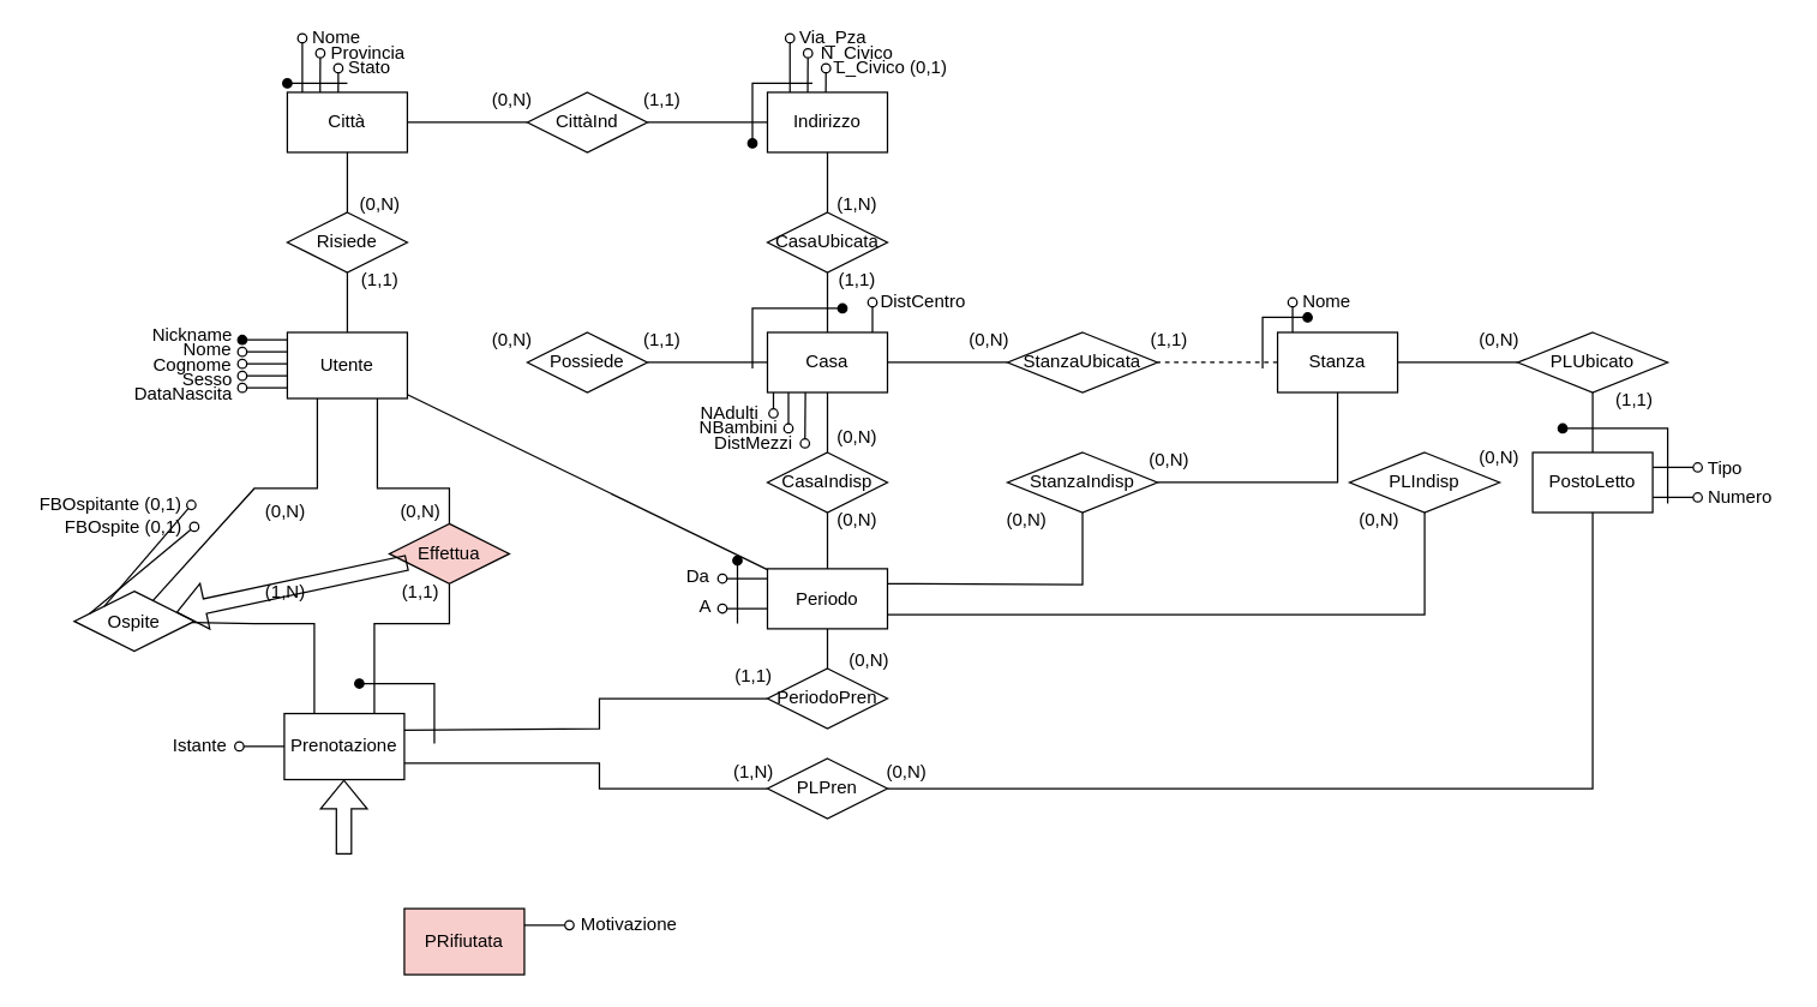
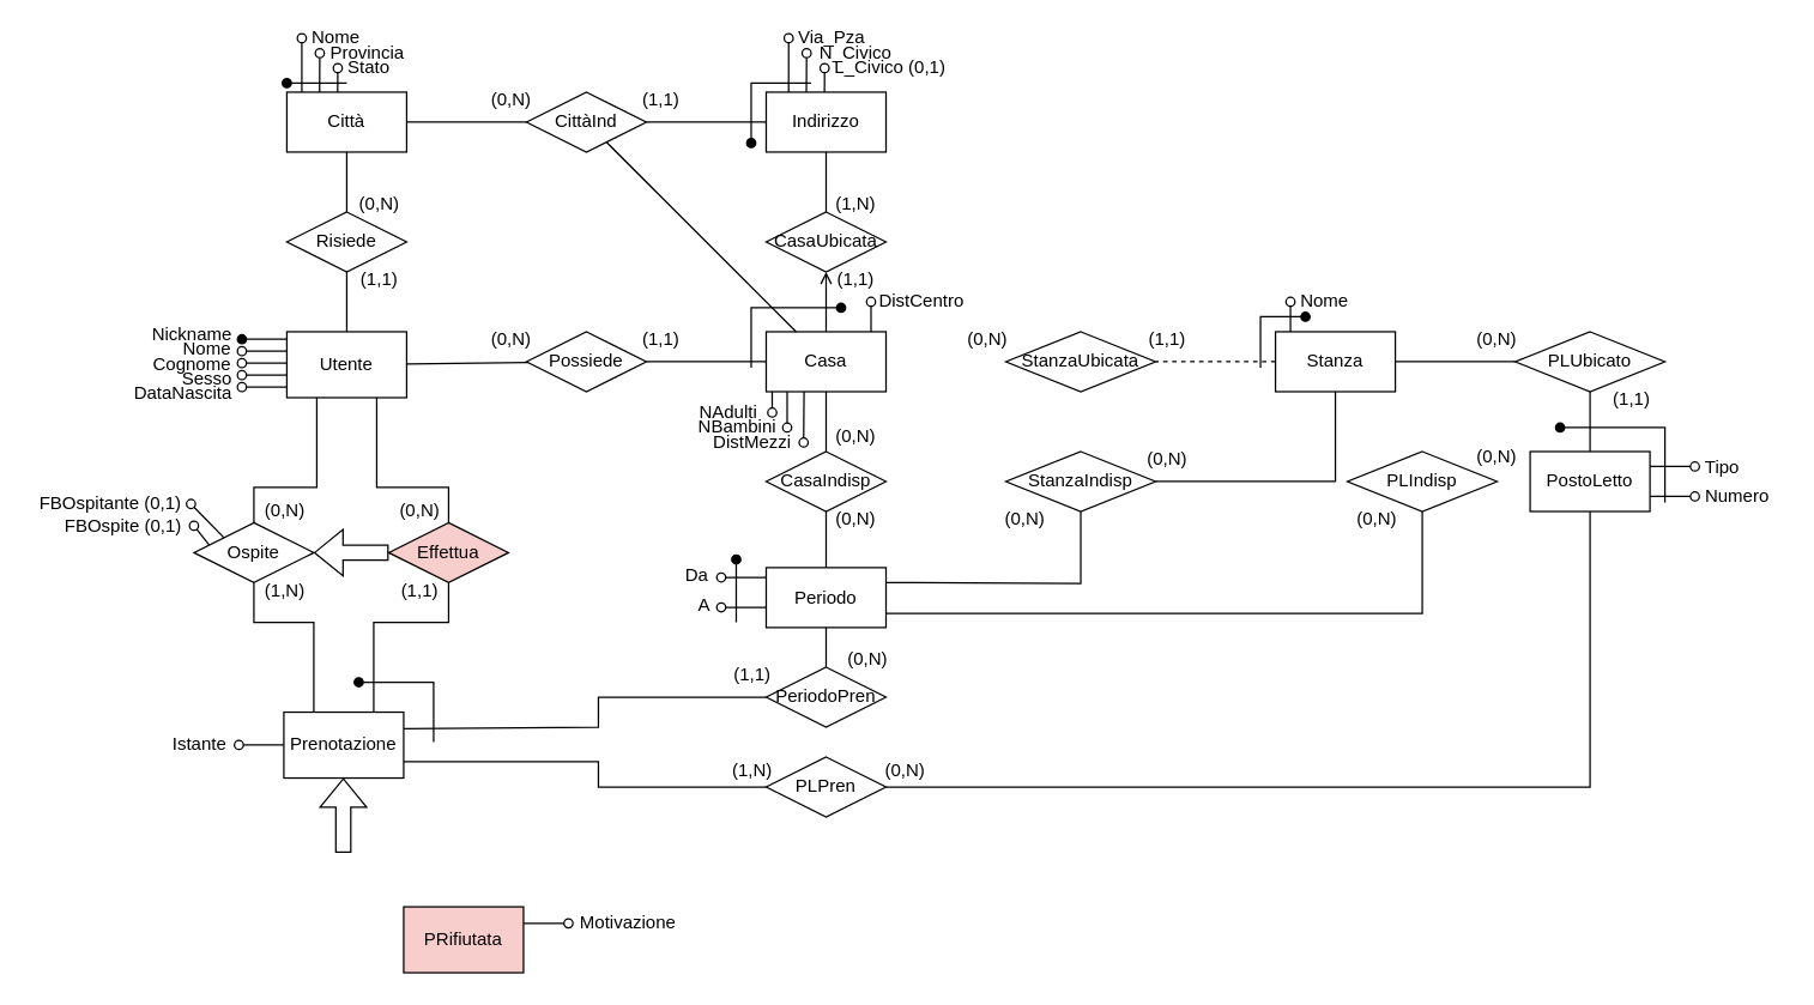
- <mxCell id="25" value="" style="endArrow=none;html=1;rounded=0;" parent="1" source="23" target="28" edge="1"><mxGeometry width="50" height="50" relative="1" as="geometry"><mxPoint x="471" y="151" as="sourcePoint" /><mxPoint x="591" y="191" as="targetPoint" /></mxGeometry></mxCell>
+ <mxCell id="25" value="" style="endArrow=open;html=1;rounded=0;" parent="1" source="23" target="28" edge="1"><mxGeometry width="50" height="50" relative="1" as="geometry"><mxPoint x="471" y="151" as="sourcePoint" /><mxPoint x="591" y="191" as="targetPoint" /></mxGeometry></mxCell>
- <mxCell id="69" value="" style="endArrow=none;html=1;rounded=0;" parent="1" source="23" target="67" edge="1"><mxGeometry width="50" height="50" relative="1" as="geometry"><mxPoint x="621" y="275" as="sourcePoint" /><mxPoint x="671" y="225" as="targetPoint" /></mxGeometry></mxCell>
+ <mxCell id="69" value="" style="endArrow=none;html=1;rounded=0;" parent="1" source="23" target="24" edge="1"><mxGeometry width="50" height="50" relative="1" as="geometry"><mxPoint x="621" y="275" as="sourcePoint" /><mxPoint x="671" y="225" as="targetPoint" /></mxGeometry></mxCell>
- <mxCell id="22" value="" style="endArrow=none;html=1;rounded=0;" parent="1" source="2" target="48" edge="1"><mxGeometry width="50" height="50" relative="1" as="geometry"><mxPoint x="471" y="261" as="sourcePoint" /><mxPoint x="521" y="211" as="targetPoint" /></mxGeometry></mxCell>
+ <mxCell id="22" value="" style="endArrow=none;html=1;rounded=0;" parent="1" source="2" target="21" edge="1"><mxGeometry width="50" height="50" relative="1" as="geometry"><mxPoint x="471" y="261" as="sourcePoint" /><mxPoint x="521" y="211" as="targetPoint" /></mxGeometry></mxCell>
- <mxCell id="88" value="Ospite" style="rhombus;whiteSpace=wrap;html=1;" parent="1" vertex="1"><mxGeometry x="49" y="393.5" width="80" height="40" as="geometry" /></mxCell>
+ <mxCell id="88" value="Ospite" style="rhombus;whiteSpace=wrap;html=1;" parent="1" vertex="1"><mxGeometry x="129" y="348.5" width="80" height="40" as="geometry" /></mxCell>
